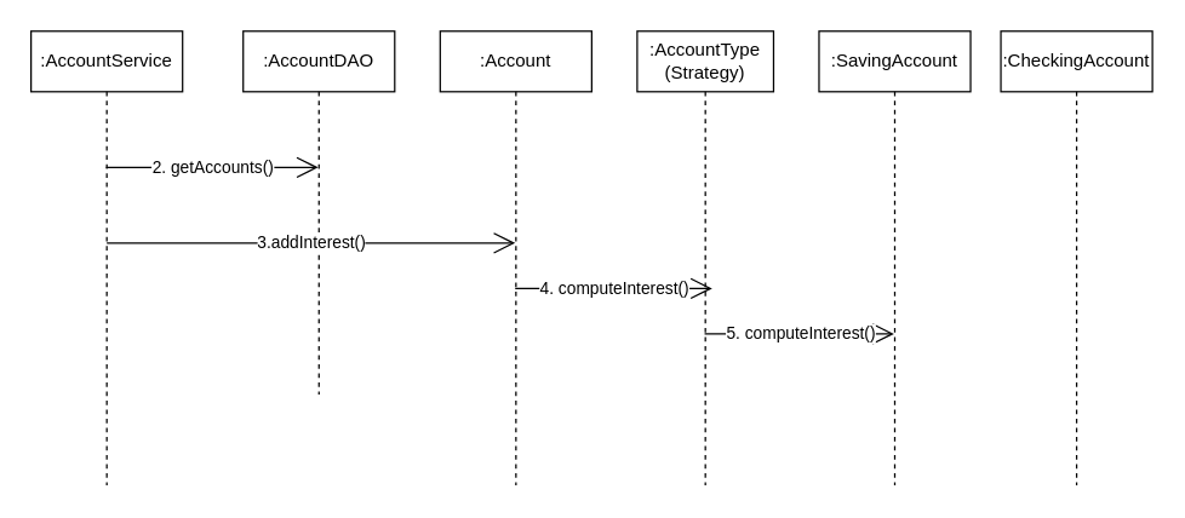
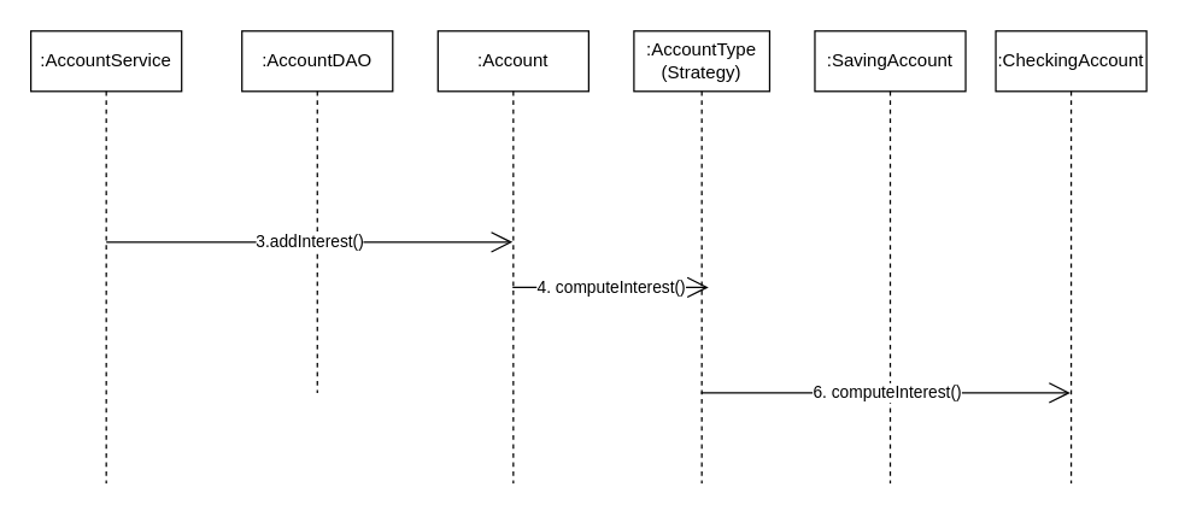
- <mxCell id="7" value="2. getAccounts()" style="endArrow=open;endFill=1;endSize=12;html=1;fontColor=#000000;" edge="1" parent="1" source="2" target="3"><mxGeometry width="160" relative="1" as="geometry"><mxPoint x="-90.5" y="100" as="sourcePoint" /><mxPoint x="79.5" y="100" as="targetPoint" /><Array as="points"><mxPoint x="70" y="110" /></Array></mxGeometry></mxCell>
- <mxCell id="10" value="5. computeInterest()" style="endArrow=open;endFill=1;endSize=12;html=1;fontColor=#000000;" edge="1" parent="1" source="5" target="6"><mxGeometry width="160" relative="1" as="geometry"><mxPoint x="349.5" y="200" as="sourcePoint" /><mxPoint x="479.5" y="200" as="targetPoint" /><Array as="points"><mxPoint x="470" y="220" /><mxPoint x="560" y="220" /></Array></mxGeometry></mxCell>
+ <mxCell id="12" value="6. computeInterest()" style="endArrow=open;endFill=1;endSize=12;html=1;fontColor=#000000;" edge="1" parent="1" source="5" target="11"><mxGeometry width="160" relative="1" as="geometry"><mxPoint x="474.5" y="230" as="sourcePoint" /><mxPoint x="599.5" y="230" as="targetPoint" /><Array as="points"><mxPoint x="480" y="260" /><mxPoint x="530" y="260" /><mxPoint x="650" y="260" /></Array></mxGeometry></mxCell>
